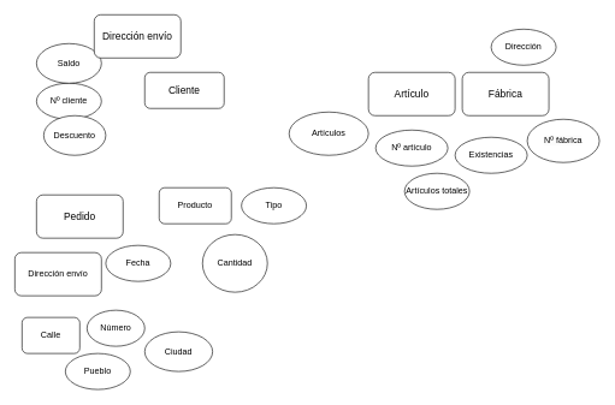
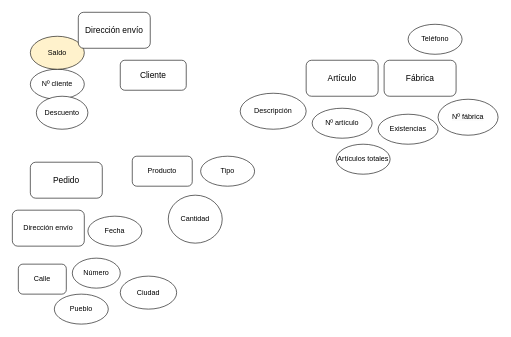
- <mxCell id="23" value="Dirección" style="ellipse;whiteSpace=wrap;html=1;" vertex="1" parent="1"><mxGeometry x="680" y="40" width="90" height="50" as="geometry" /></mxCell>
+ <mxCell id="23" value="Teléfono" style="ellipse;whiteSpace=wrap;html=1;" vertex="1" parent="1"><mxGeometry x="680" y="40" width="90" height="50" as="geometry" /></mxCell>
- <mxCell id="4" value="Saldo" style="ellipse;whiteSpace=wrap;html=1;" vertex="1" parent="1"><mxGeometry x="50" y="60" width="90" height="55" as="geometry" /></mxCell>
+ <mxCell id="4" value="Saldo" style="ellipse;whiteSpace=wrap;html=1;fillColor=#fff2cc;" vertex="1" parent="1"><mxGeometry x="50" y="60" width="90" height="55" as="geometry" /></mxCell>
- <mxCell id="10" value="Artículos" style="ellipse;whiteSpace=wrap;html=1;" vertex="1" parent="1"><mxGeometry x="400" y="155" width="110" height="60" as="geometry" /></mxCell>
+ <mxCell id="10" value="Descripción" style="ellipse;whiteSpace=wrap;html=1;" vertex="1" parent="1"><mxGeometry x="400" y="155" width="110" height="60" as="geometry" /></mxCell>
- <mxCell id="13" value="Fecha" style="ellipse;whiteSpace=wrap;html=1;" vertex="1" parent="1"><mxGeometry x="146" y="340" width="90" height="50" as="geometry" /></mxCell>
+ <mxCell id="13" value="Fecha" style="ellipse;whiteSpace=wrap;html=1;" vertex="1" parent="1"><mxGeometry x="146" y="360" width="90" height="50" as="geometry" /></mxCell>
